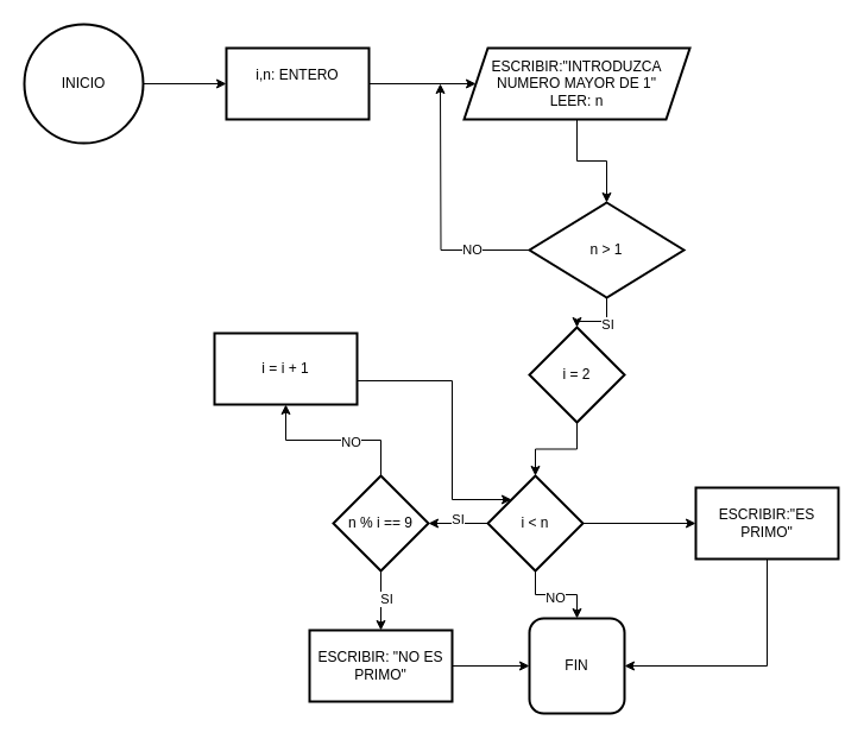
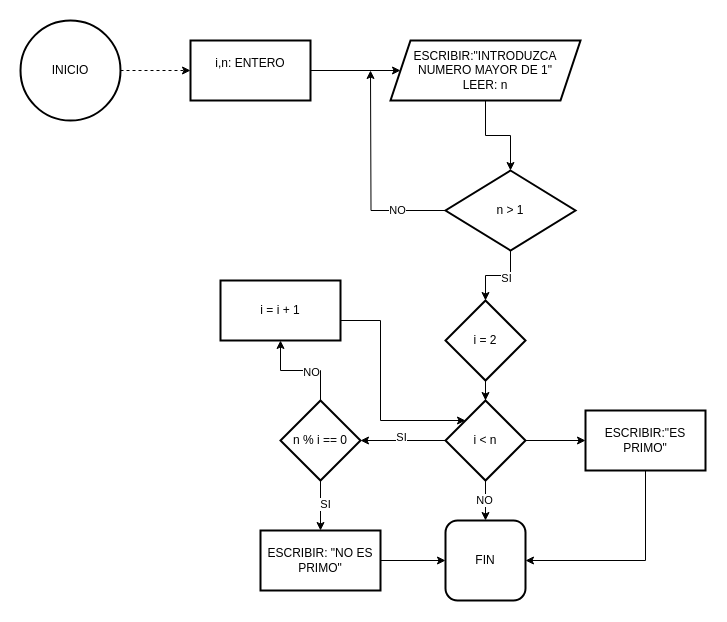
- <mxCell id="2" value="" style="edgeStyle=orthogonalEdgeStyle;rounded=0;orthogonalLoop=1;jettySize=auto;html=1;" edge="1" parent="1" source="3" target="5"><mxGeometry relative="1" as="geometry" /></mxCell>
+ <mxCell id="2" value="" style="edgeStyle=orthogonalEdgeStyle;rounded=0;orthogonalLoop=1;jettySize=auto;html=1;dashed=1;" edge="1" parent="1" source="3" target="5"><mxGeometry relative="1" as="geometry" /></mxCell>
- <mxCell id="30" value="i = i + 1" style="whiteSpace=wrap;html=1;strokeWidth=2;" vertex="1" parent="1"><mxGeometry x="180" y="280" width="120" height="60" as="geometry" /></mxCell>
+ <mxCell id="30" value="i = i + 1" style="whiteSpace=wrap;html=1;strokeWidth=2;" vertex="1" parent="1"><mxGeometry x="220" y="280" width="120" height="60" as="geometry" /></mxCell>
- <mxCell id="14" value="i = 2" style="rhombus;whiteSpace=wrap;html=1;strokeWidth=2;" vertex="1" parent="1"><mxGeometry x="445" y="275" width="80" height="80" as="geometry" /></mxCell>
+ <mxCell id="14" value="i = 2" style="rhombus;whiteSpace=wrap;html=1;strokeWidth=2;" vertex="1" parent="1"><mxGeometry x="445" y="300" width="80" height="80" as="geometry" /></mxCell>
- <mxCell id="25" value="n % i == 9" style="rhombus;whiteSpace=wrap;html=1;strokeWidth=2;" vertex="1" parent="1"><mxGeometry x="280" y="400" width="80" height="80" as="geometry" /></mxCell>
+ <mxCell id="25" value="n % i == 0" style="rhombus;whiteSpace=wrap;html=1;strokeWidth=2;" vertex="1" parent="1"><mxGeometry x="280" y="400" width="80" height="80" as="geometry" /></mxCell>
- <mxCell id="20" value="i &amp;lt; n" style="rhombus;whiteSpace=wrap;html=1;strokeWidth=2;" vertex="1" parent="1"><mxGeometry x="410" y="400" width="80" height="80" as="geometry" /></mxCell>
+ <mxCell id="20" value="i &amp;lt; n" style="rhombus;whiteSpace=wrap;html=1;strokeWidth=2;" vertex="1" parent="1"><mxGeometry x="445" y="400" width="80" height="80" as="geometry" /></mxCell>
